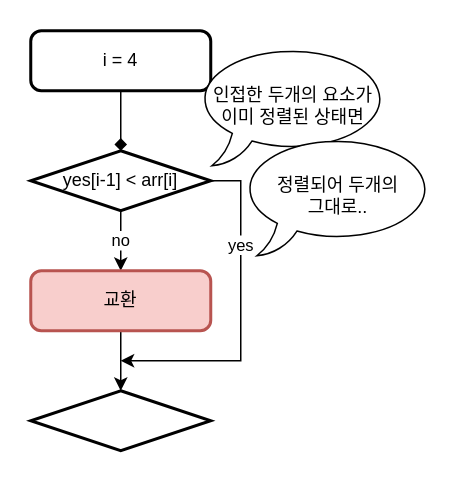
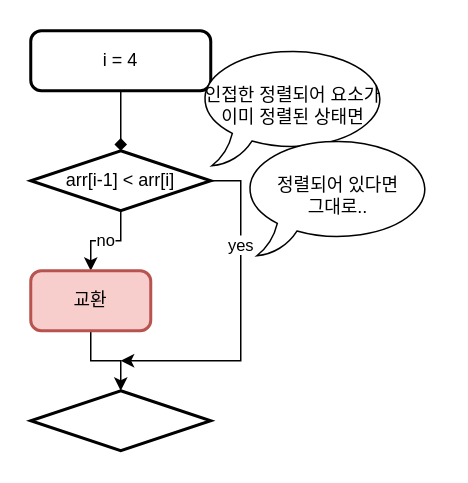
- <mxCell id="11" value="인접한 두개의 요소가&lt;br&gt;이미 정렬된 상태면" style="whiteSpace=wrap;html=1;shape=mxgraph.basic.oval_callout;gradientColor=none;" parent="1" vertex="1"><mxGeometry x="130" y="30" width="130" height="80" as="geometry" /></mxCell>
+ <mxCell id="11" value="인접한 정렬되어 요소가&lt;br&gt;이미 정렬된 상태면" style="whiteSpace=wrap;html=1;shape=mxgraph.basic.oval_callout;gradientColor=none;" parent="1" vertex="1"><mxGeometry x="130" y="30" width="130" height="80" as="geometry" /></mxCell>
- <mxCell id="7" value="yes[i-1] &amp;lt; arr[i]" style="strokeWidth=2;html=1;shape=mxgraph.flowchart.decision;whiteSpace=wrap;" parent="1" vertex="1"><mxGeometry x="20" y="100" width="120" height="40" as="geometry" /></mxCell>
+ <mxCell id="7" value="arr[i-1] &amp;lt; arr[i]" style="strokeWidth=2;html=1;shape=mxgraph.flowchart.decision;whiteSpace=wrap;" parent="1" vertex="1"><mxGeometry x="20" y="100" width="120" height="40" as="geometry" /></mxCell>
- <mxCell id="12" value="정렬되어 두개의&lt;br&gt;그대로.." style="whiteSpace=wrap;html=1;shape=mxgraph.basic.oval_callout;gradientColor=none;" parent="1" vertex="1"><mxGeometry x="160" y="90" width="130" height="80" as="geometry" /></mxCell>
+ <mxCell id="12" value="정렬되어 있다면&lt;br&gt;그대로.." style="whiteSpace=wrap;html=1;shape=mxgraph.basic.oval_callout;gradientColor=none;" parent="1" vertex="1"><mxGeometry x="160" y="90" width="130" height="80" as="geometry" /></mxCell>
- <mxCell id="9" value="교환" style="rounded=1;whiteSpace=wrap;html=1;absoluteArcSize=1;arcSize=14;strokeWidth=2;fillColor=#f8cecc;strokeColor=#b85450;" parent="1" vertex="1"><mxGeometry x="20" y="180" width="120" height="40" as="geometry" /></mxCell>
+ <mxCell id="9" value="교환" style="rounded=1;whiteSpace=wrap;html=1;absoluteArcSize=1;arcSize=14;strokeWidth=2;fillColor=#f8cecc;strokeColor=#b85450;" parent="1" vertex="1"><mxGeometry x="20" y="180" width="80" height="40" as="geometry" /></mxCell>
